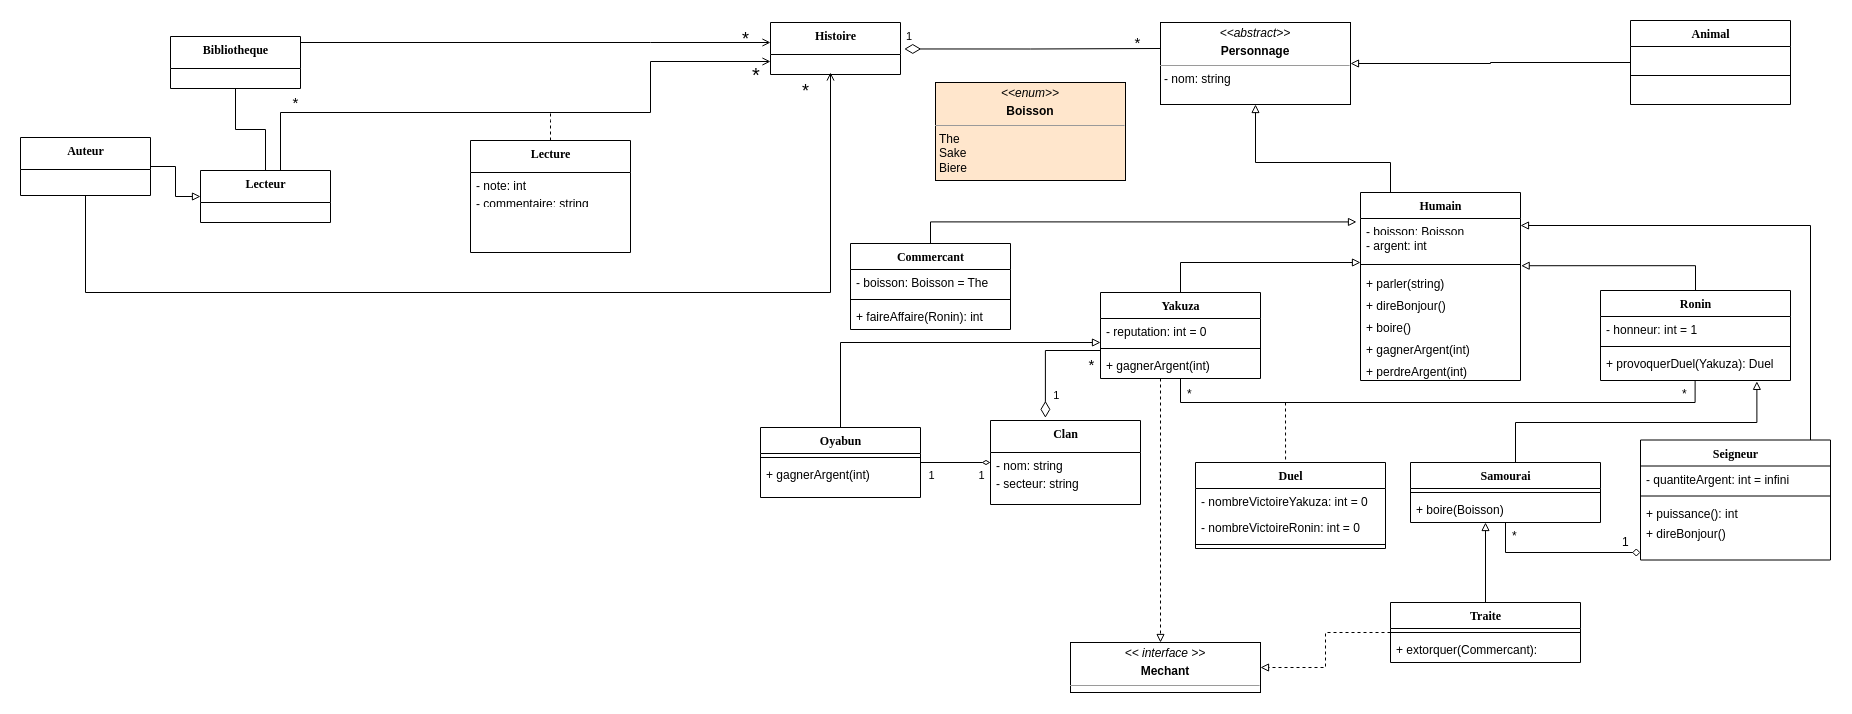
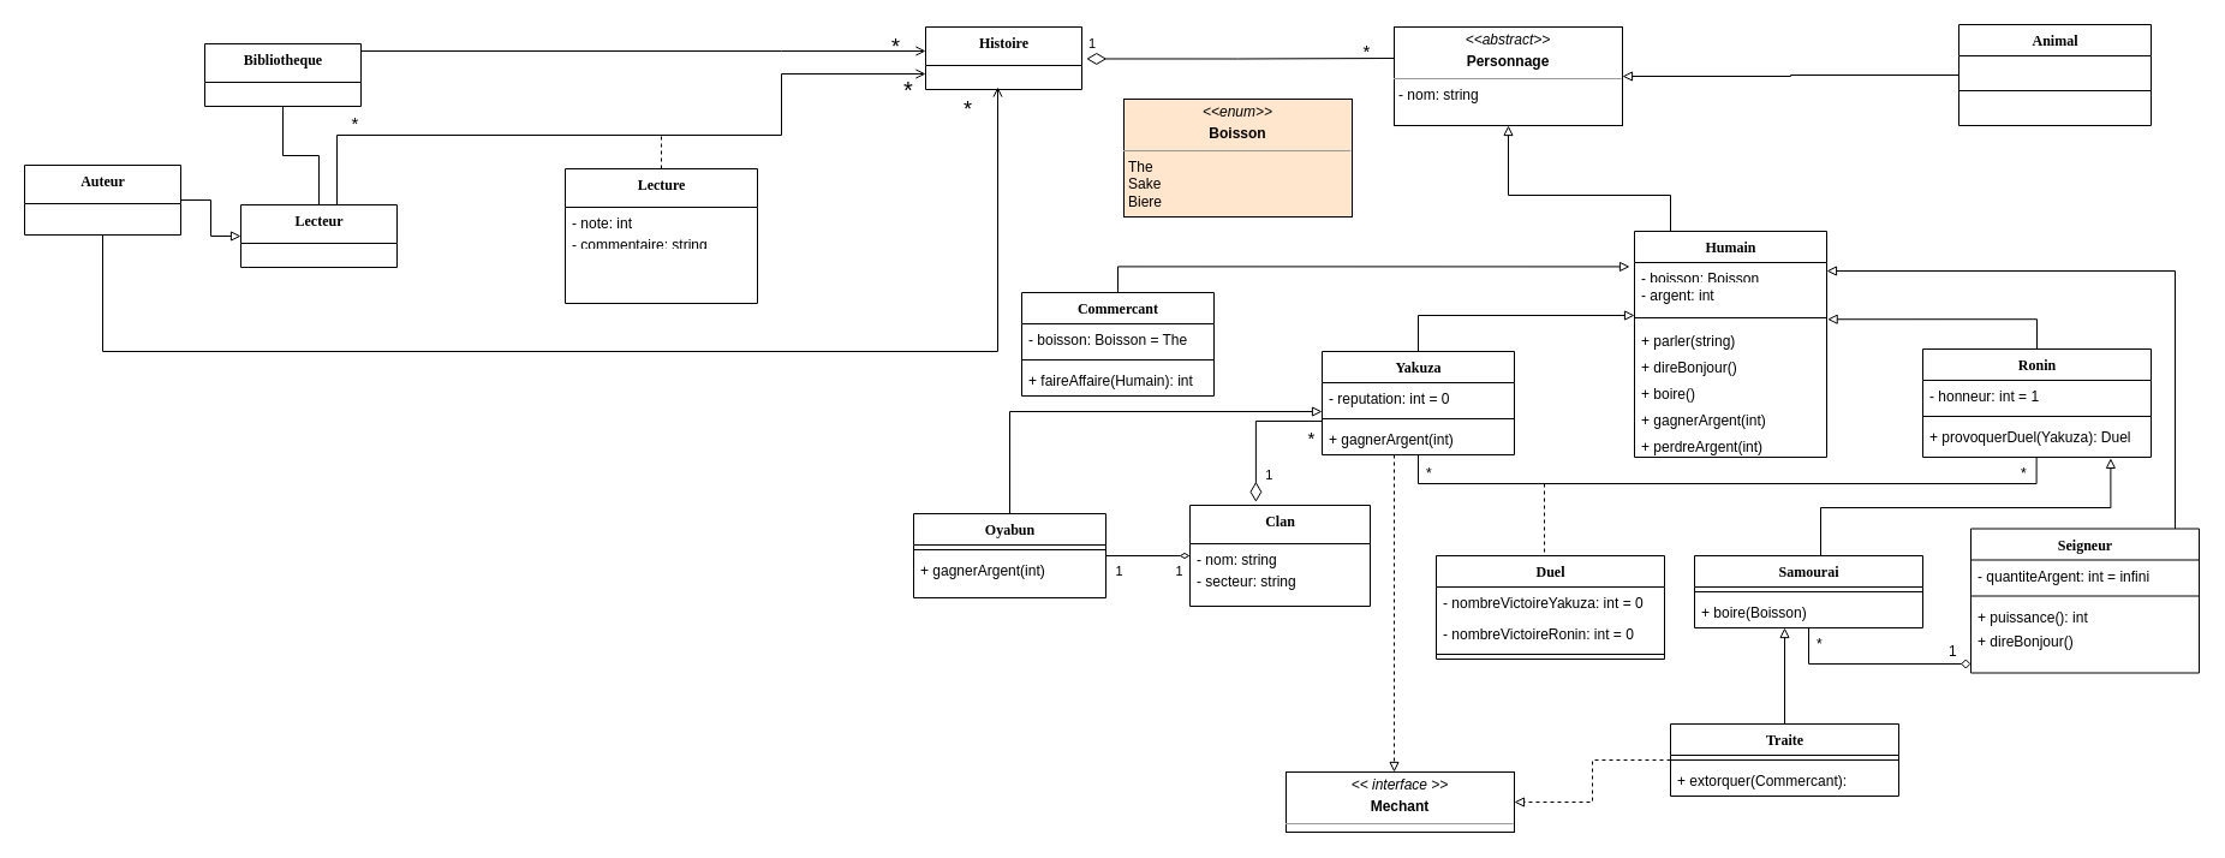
- <mxCell id="5" value="+ faireAffaire(Ronin): int" style="text;html=1;strokeColor=none;fillColor=none;align=left;verticalAlign=top;spacingLeft=4;spacingRight=4;whiteSpace=wrap;overflow=hidden;rotatable=0;points=[[0,0.5],[1,0.5]];portConstraint=eastwest;" parent="2" vertex="1"><mxGeometry y="60" width="160" height="26" as="geometry" /></mxCell>
+ <mxCell id="5" value="+ faireAffaire(Humain): int" style="text;html=1;strokeColor=none;fillColor=none;align=left;verticalAlign=top;spacingLeft=4;spacingRight=4;whiteSpace=wrap;overflow=hidden;rotatable=0;points=[[0,0.5],[1,0.5]];portConstraint=eastwest;" parent="2" vertex="1"><mxGeometry y="60" width="160" height="26" as="geometry" /></mxCell>
